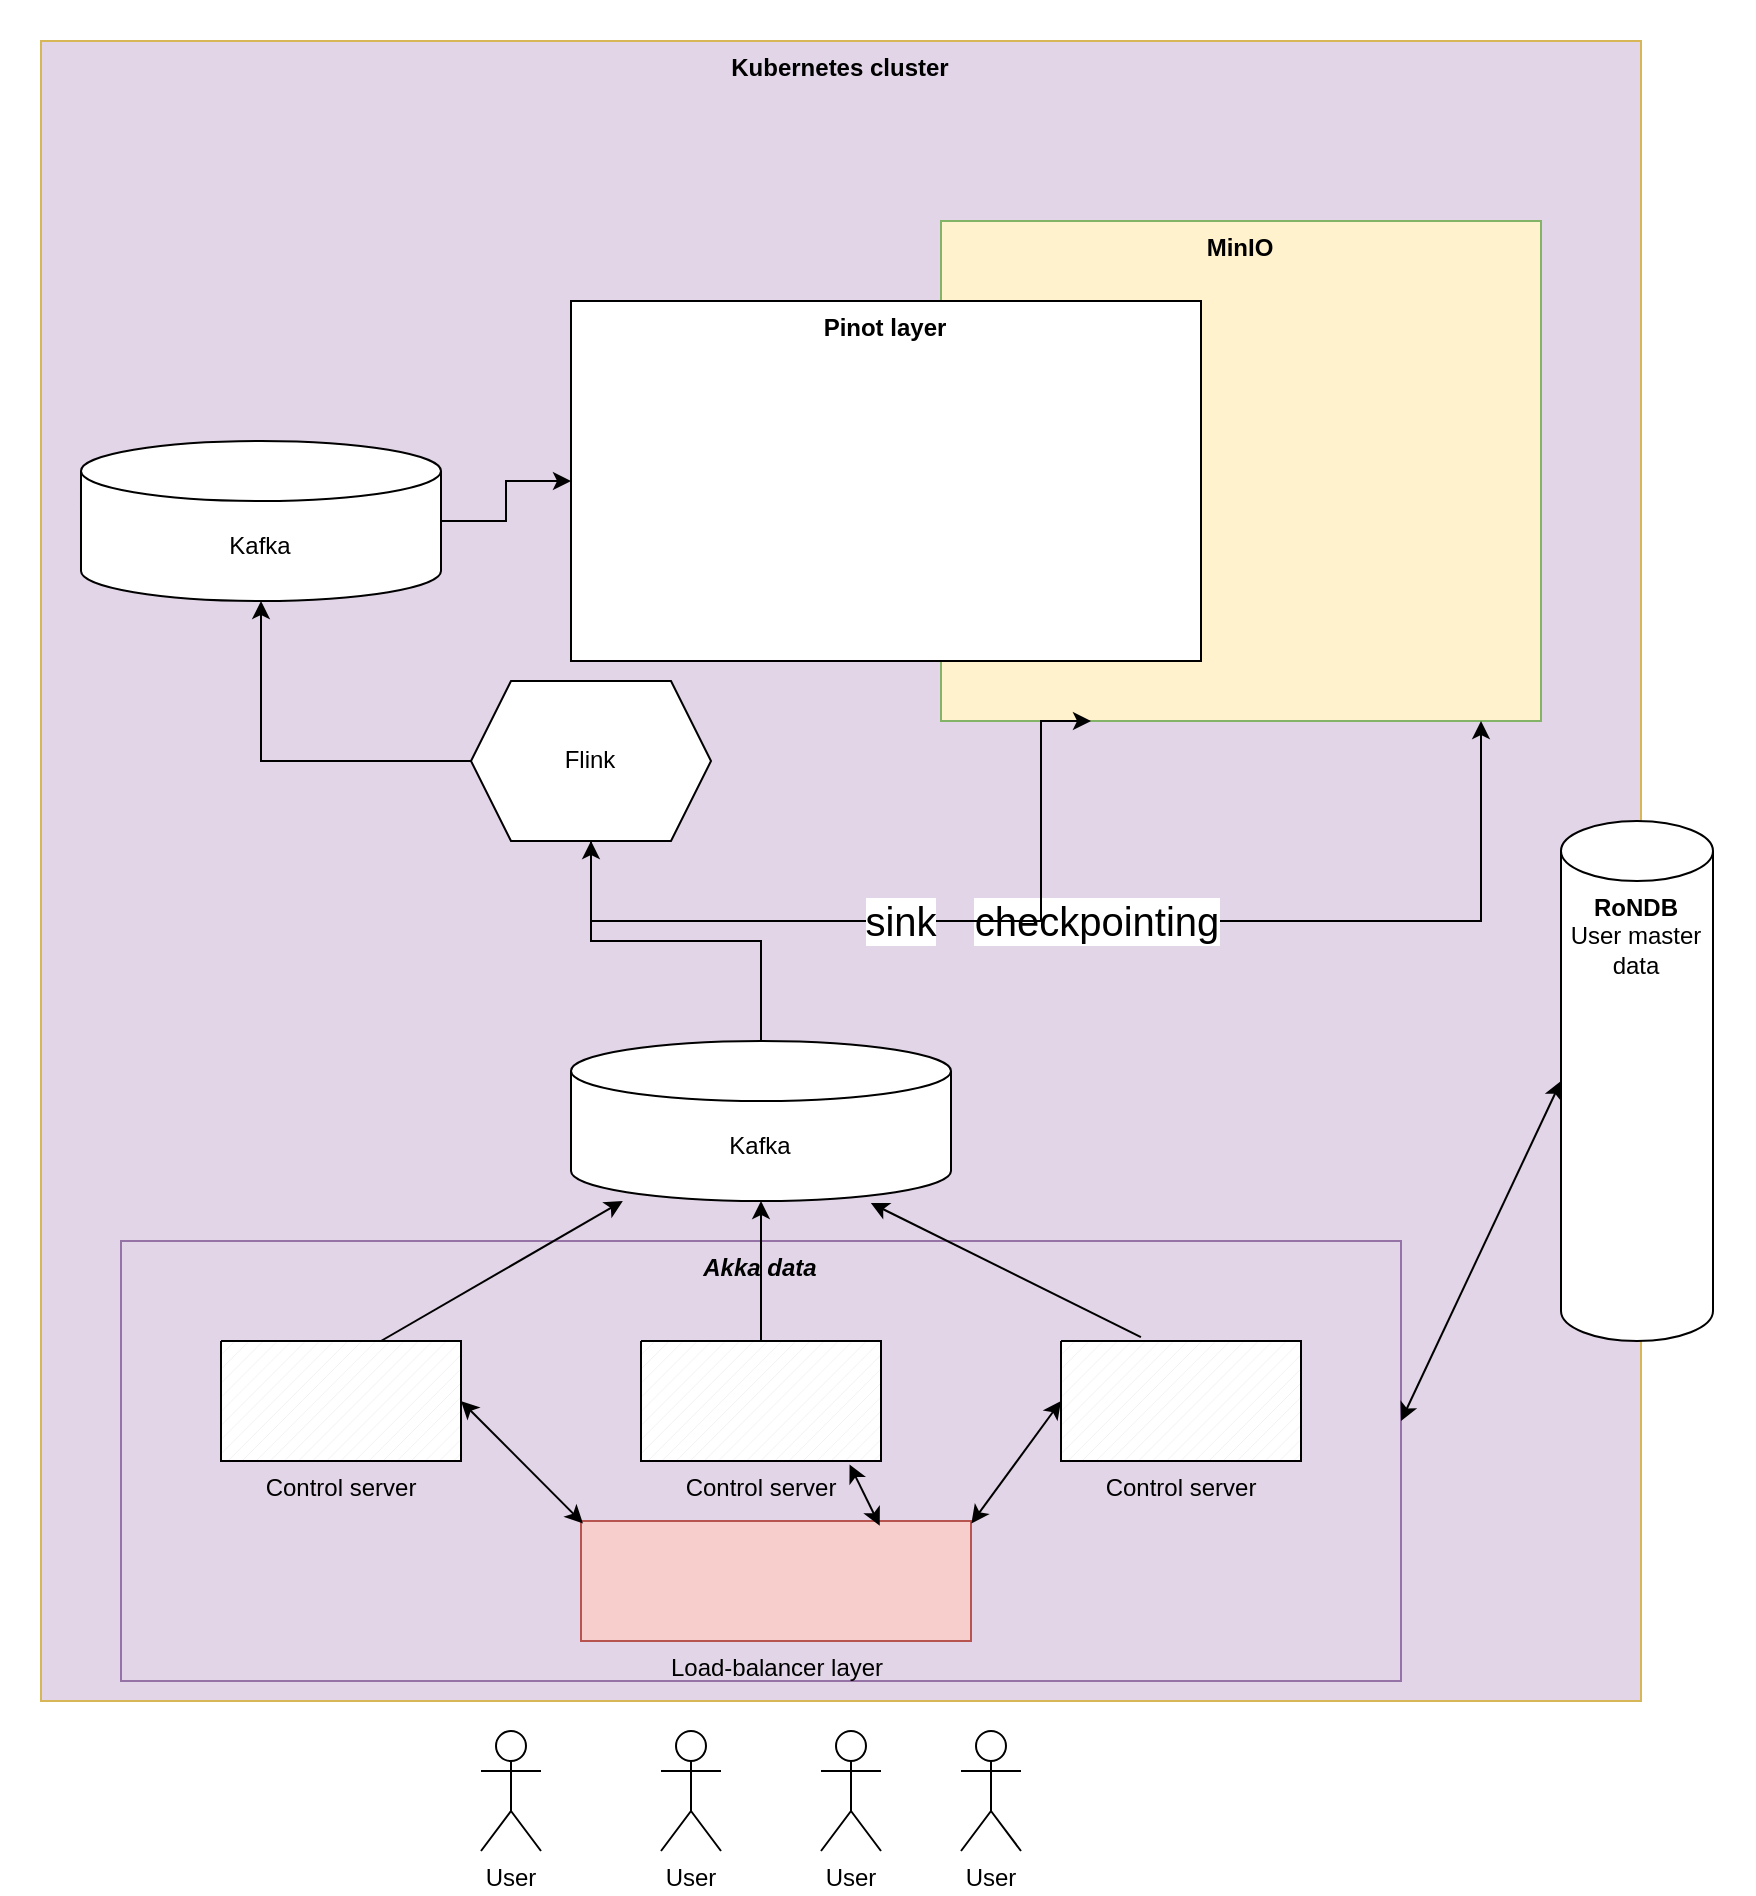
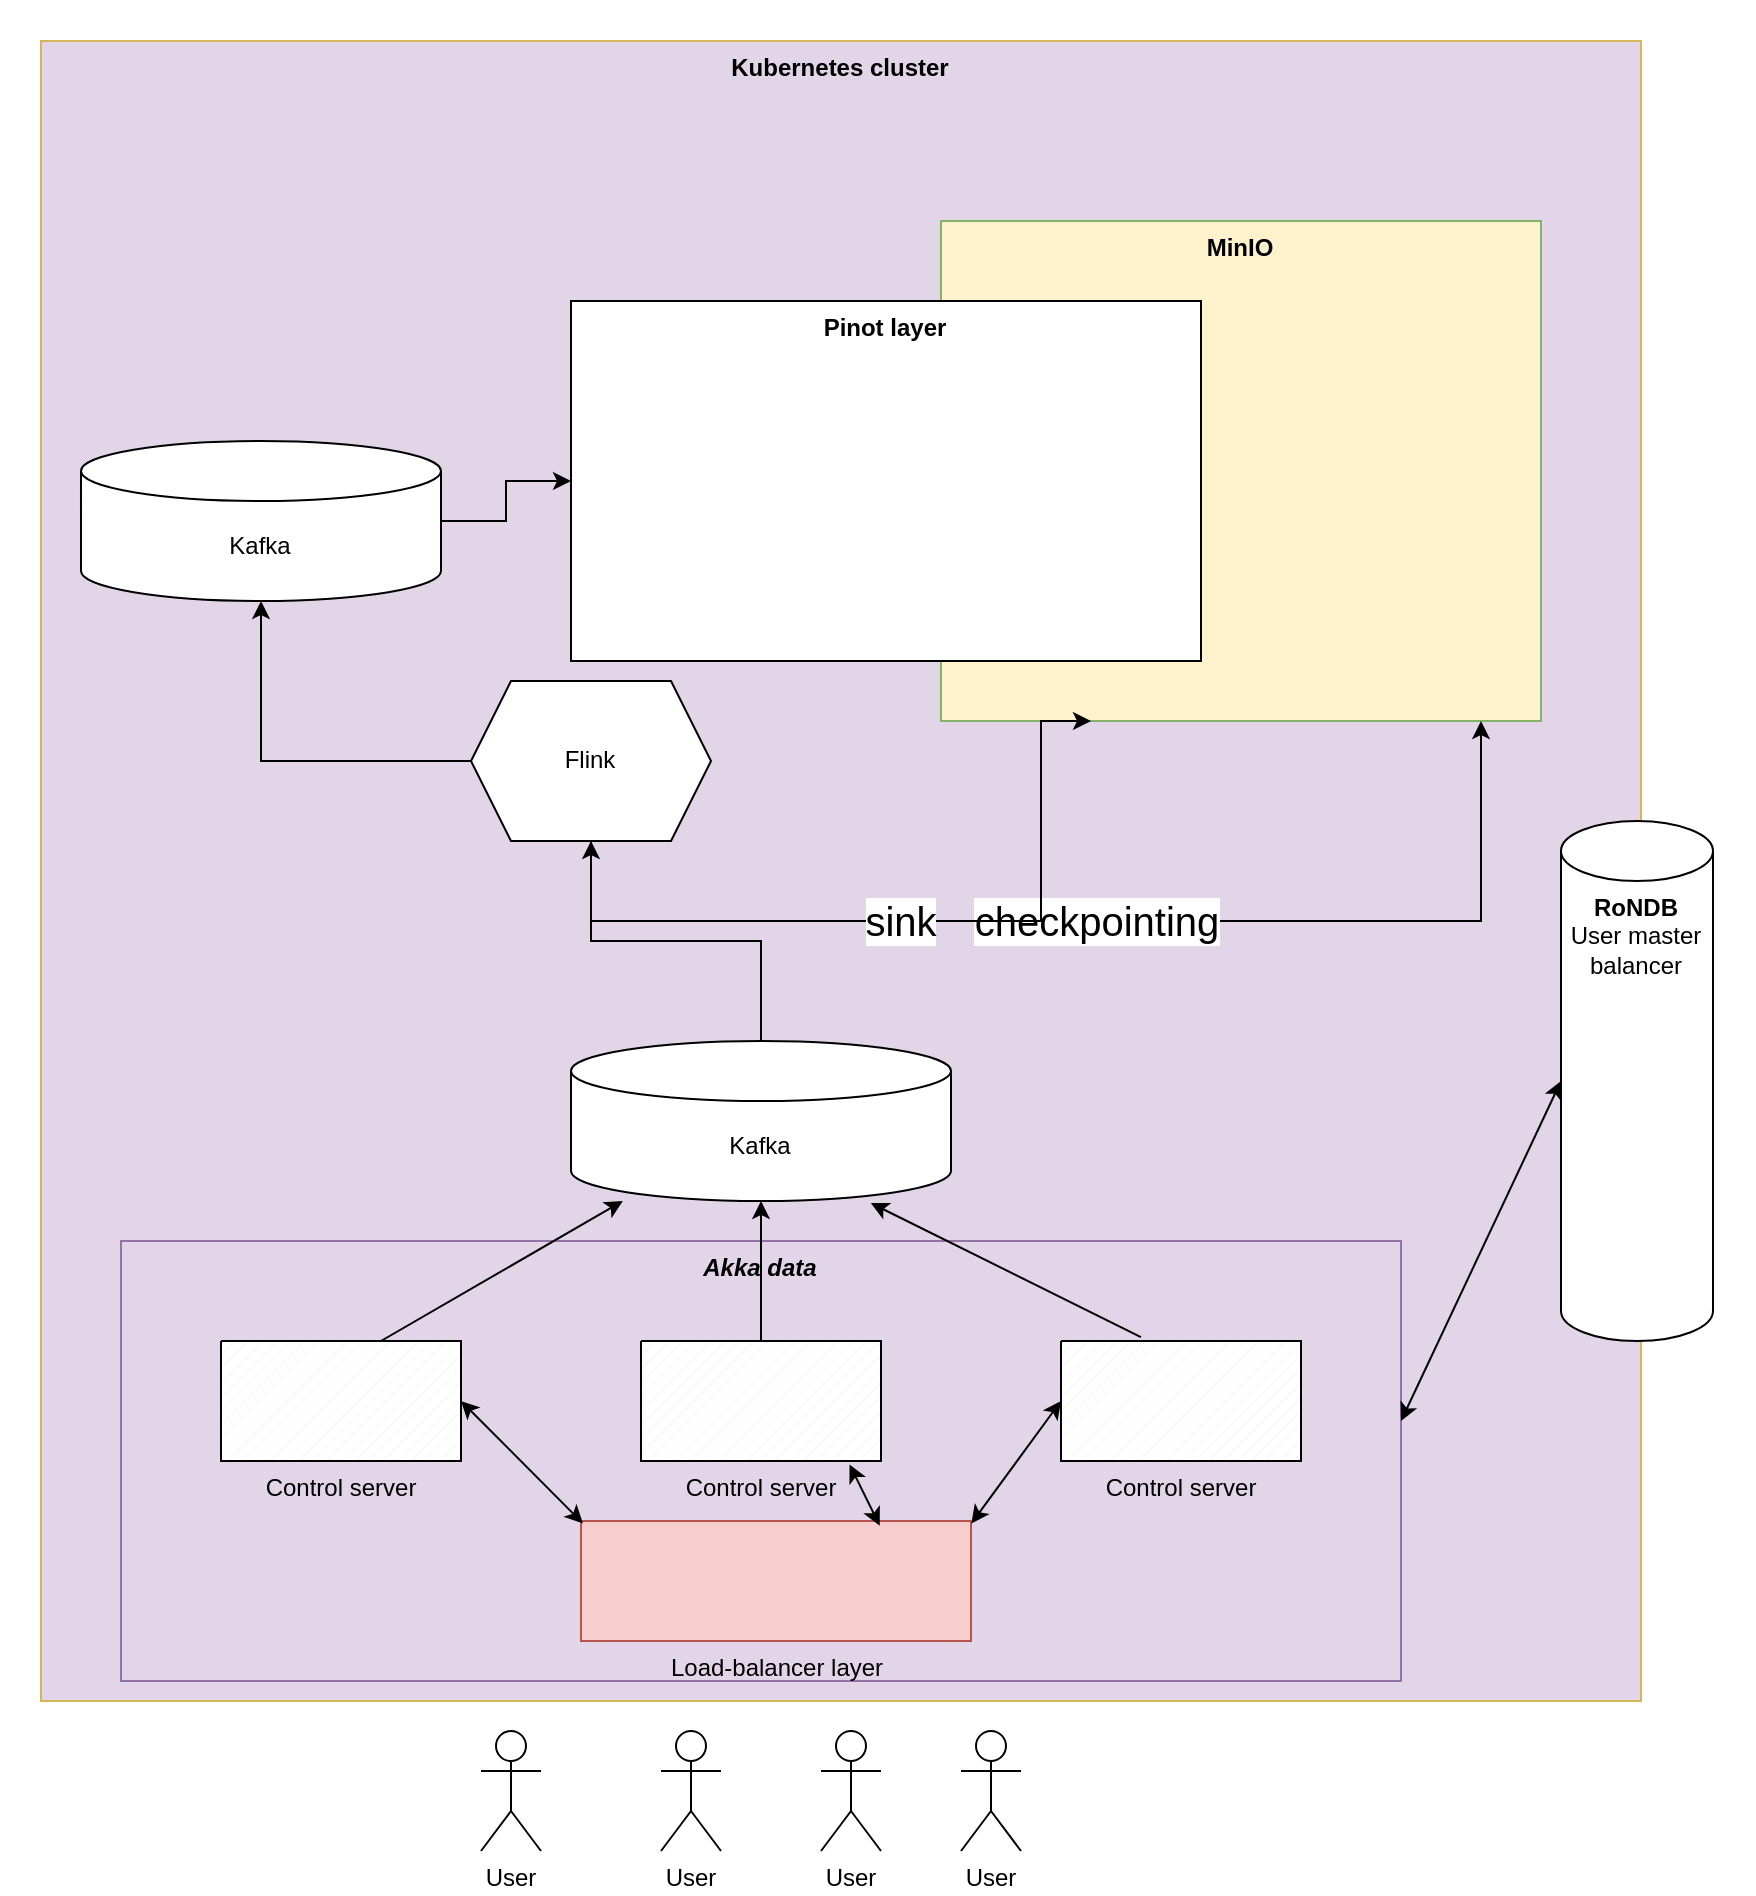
- <mxCell id="16" value="&lt;b&gt;RoNDB&lt;/b&gt;&lt;br&gt;User master data" style="shape=cylinder3;whiteSpace=wrap;html=1;boundedLbl=1;backgroundOutline=1;size=15;verticalAlign=top;" vertex="1" parent="1"><mxGeometry x="780" y="410" width="76" height="260" as="geometry" /></mxCell>
+ <mxCell id="16" value="&lt;b&gt;RoNDB&lt;/b&gt;&lt;br&gt;User master balancer" style="shape=cylinder3;whiteSpace=wrap;html=1;boundedLbl=1;backgroundOutline=1;size=15;verticalAlign=top;" vertex="1" parent="1"><mxGeometry x="780" y="410" width="76" height="260" as="geometry" /></mxCell>
